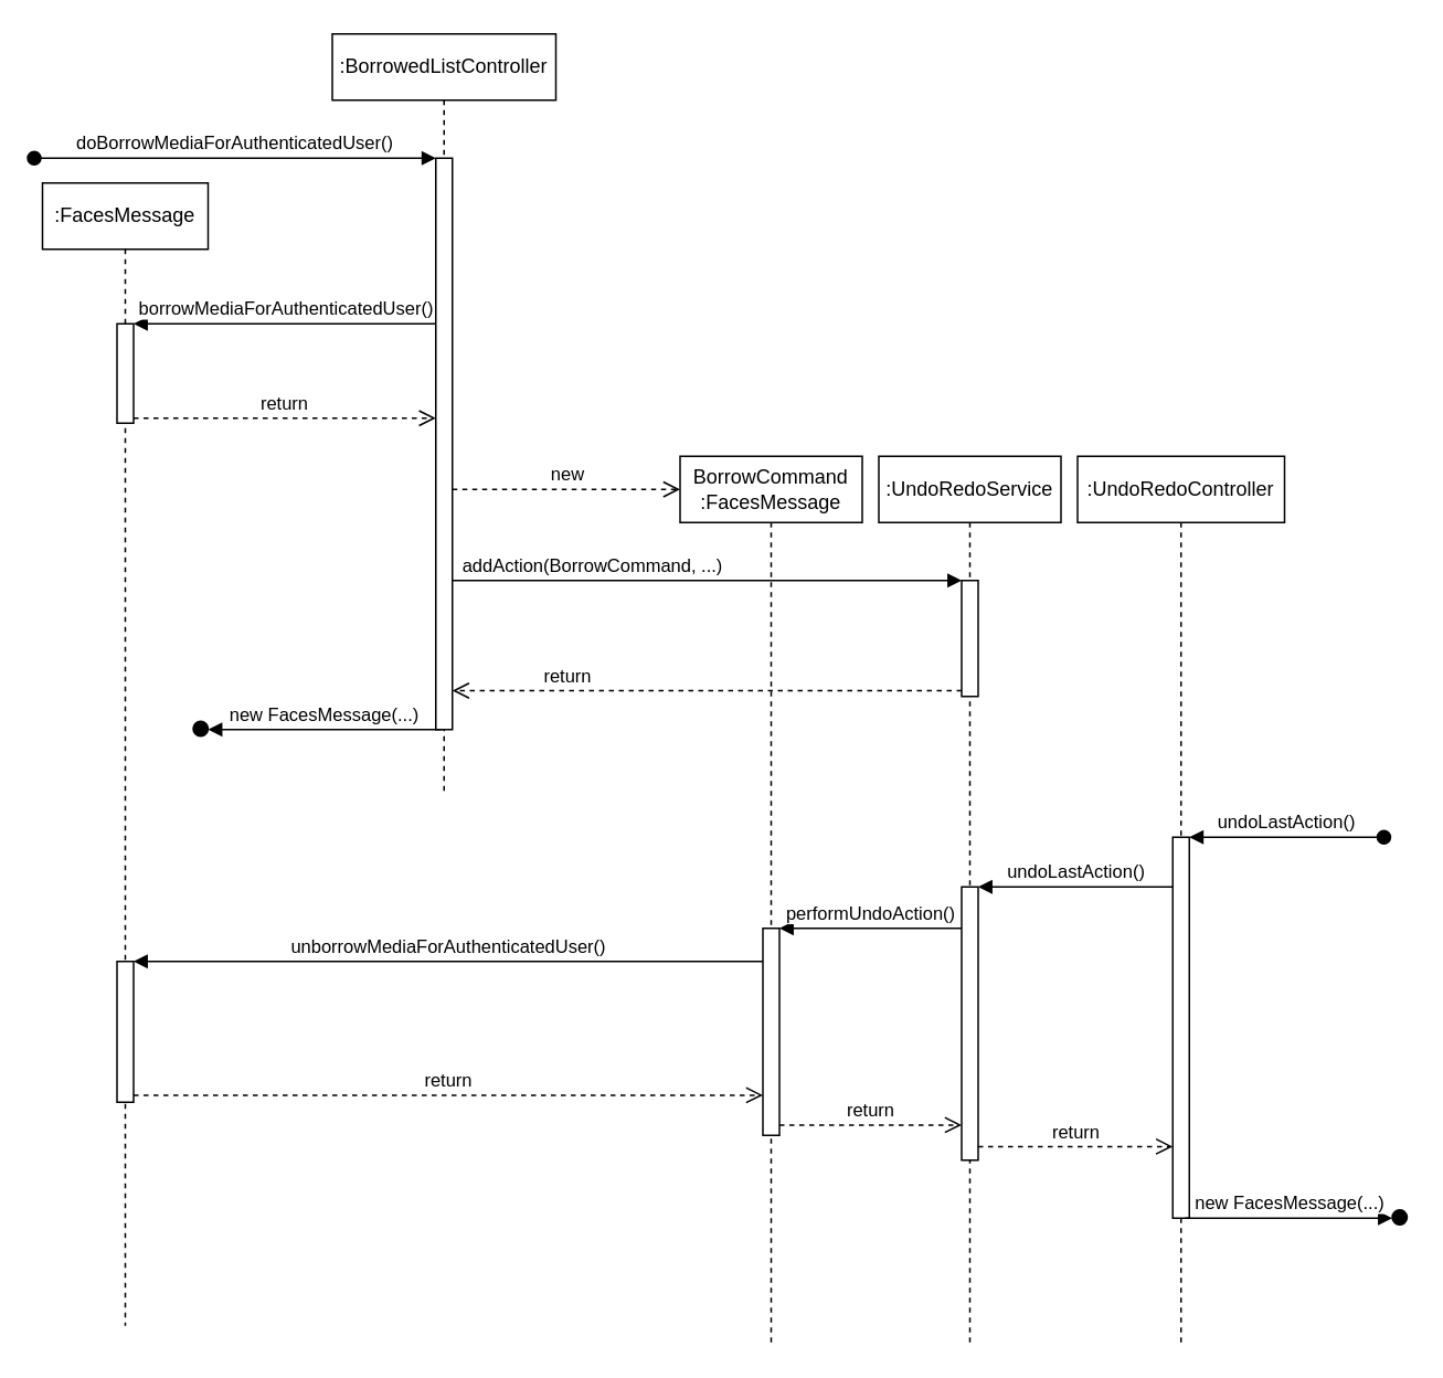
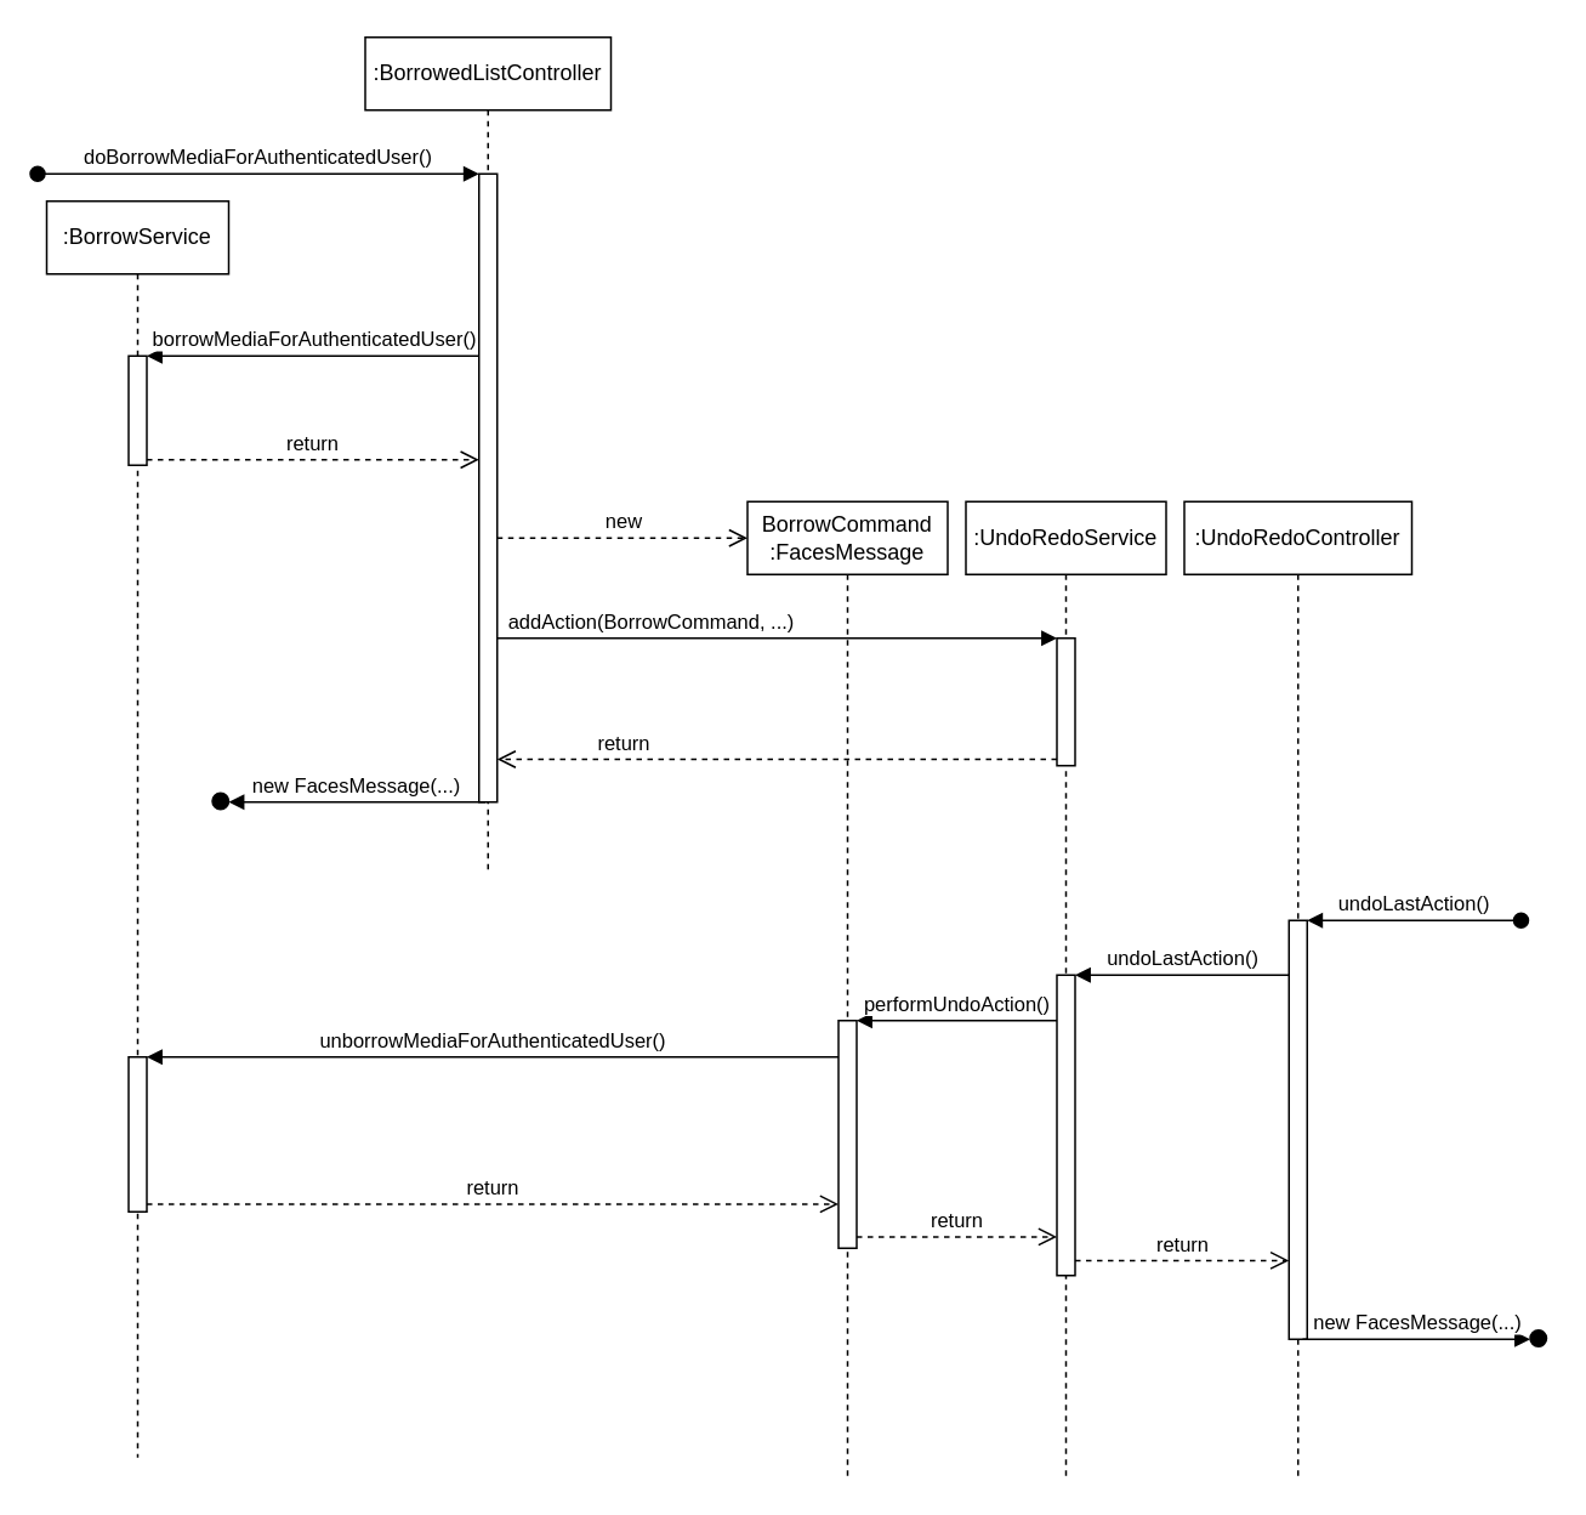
- <mxCell id="16" value=":FacesMessage" style="shape=umlLifeline;perimeter=lifelinePerimeter;whiteSpace=wrap;html=1;container=1;collapsible=0;recursiveResize=0;outlineConnect=0;" vertex="1" parent="1"><mxGeometry x="25" y="110" width="100" height="690" as="geometry" /></mxCell>
+ <mxCell id="16" value=":BorrowService" style="shape=umlLifeline;perimeter=lifelinePerimeter;whiteSpace=wrap;html=1;container=1;collapsible=0;recursiveResize=0;outlineConnect=0;" vertex="1" parent="1"><mxGeometry x="25" y="110" width="100" height="690" as="geometry" /></mxCell>
